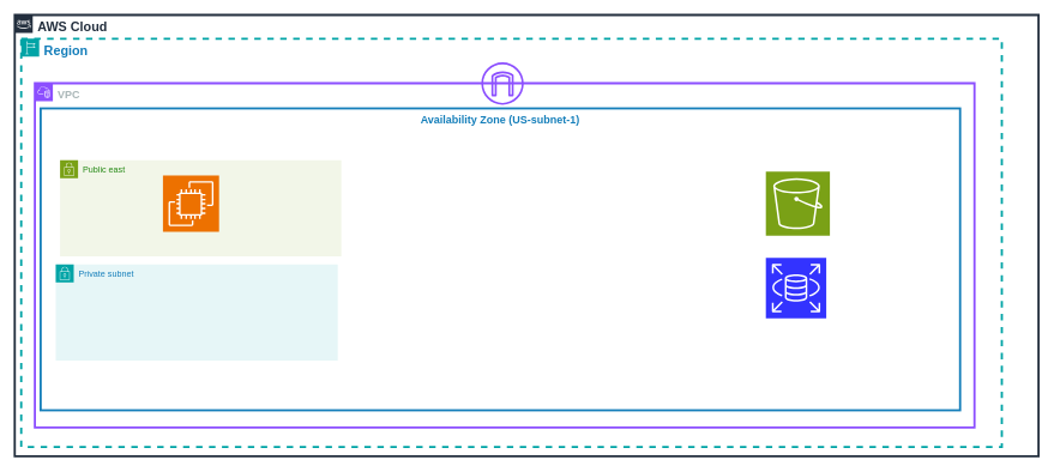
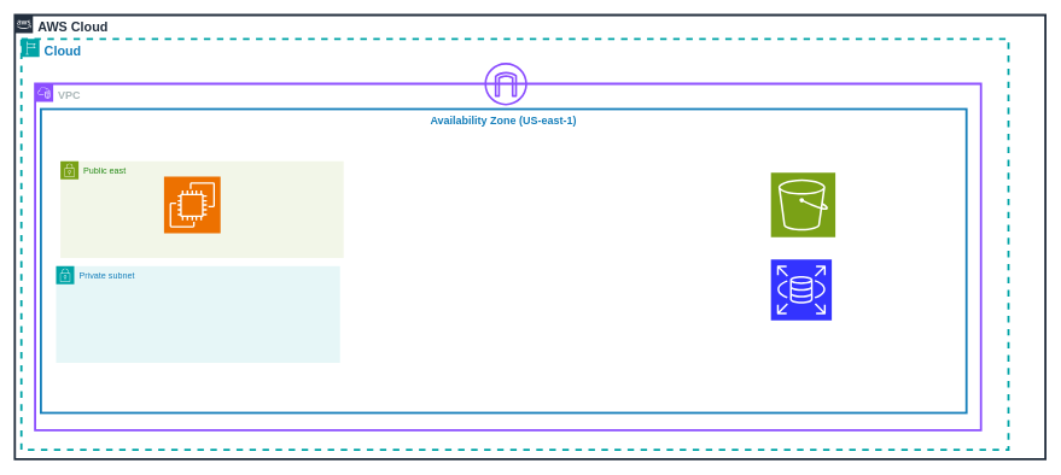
- <mxCell id="3" value="&lt;b&gt;&lt;font style=&quot;font-size: 18px;&quot;&gt;Region&lt;/font&gt;&lt;/b&gt;" style="points=[[0,0],[0.25,0],[0.5,0],[0.75,0],[1,0],[1,0.25],[1,0.5],[1,0.75],[1,1],[0.75,1],[0.5,1],[0.25,1],[0,1],[0,0.75],[0,0.5],[0,0.25]];outlineConnect=0;gradientColor=none;html=1;whiteSpace=wrap;fontSize=12;fontStyle=0;container=1;pointerEvents=0;collapsible=0;recursiveResize=0;shape=mxgraph.aws4.group;grIcon=mxgraph.aws4.group_region;strokeColor=#00A4A6;fillColor=none;verticalAlign=top;align=left;spacingLeft=30;fontColor=#147EBA;dashed=1;strokeWidth=3;" parent="2" vertex="1"><mxGeometry x="9" y="33" width="1363" height="568" as="geometry" /></mxCell>
+ <mxCell id="3" value="&lt;b&gt;&lt;font style=&quot;font-size: 18px;&quot;&gt;Cloud&lt;/font&gt;&lt;/b&gt;" style="points=[[0,0],[0.25,0],[0.5,0],[0.75,0],[1,0],[1,0.25],[1,0.5],[1,0.75],[1,1],[0.75,1],[0.5,1],[0.25,1],[0,1],[0,0.75],[0,0.5],[0,0.25]];outlineConnect=0;gradientColor=none;html=1;whiteSpace=wrap;fontSize=12;fontStyle=0;container=1;pointerEvents=0;collapsible=0;recursiveResize=0;shape=mxgraph.aws4.group;grIcon=mxgraph.aws4.group_region;strokeColor=#00A4A6;fillColor=none;verticalAlign=top;align=left;spacingLeft=30;fontColor=#147EBA;dashed=1;strokeWidth=3;" parent="2" vertex="1"><mxGeometry x="9" y="33" width="1363" height="568" as="geometry" /></mxCell>
- <mxCell id="8" value="&lt;font style=&quot;font-size: 15px;&quot;&gt;&lt;b&gt;Availability Zone (US-subnet-1)&lt;/b&gt;&lt;/font&gt;" style="fillColor=none;strokeColor=#147EBA;verticalAlign=top;fontStyle=0;fontColor=#147EBA;whiteSpace=wrap;html=1;strokeWidth=3;" parent="4" vertex="1"><mxGeometry x="8" y="35" width="1278" height="420" as="geometry" /></mxCell>
+ <mxCell id="8" value="&lt;font style=&quot;font-size: 15px;&quot;&gt;&lt;b&gt;Availability Zone (US-east-1)&lt;/b&gt;&lt;/font&gt;" style="fillColor=none;strokeColor=#147EBA;verticalAlign=top;fontStyle=0;fontColor=#147EBA;whiteSpace=wrap;html=1;strokeWidth=3;" parent="4" vertex="1"><mxGeometry x="8" y="35" width="1278" height="420" as="geometry" /></mxCell>
